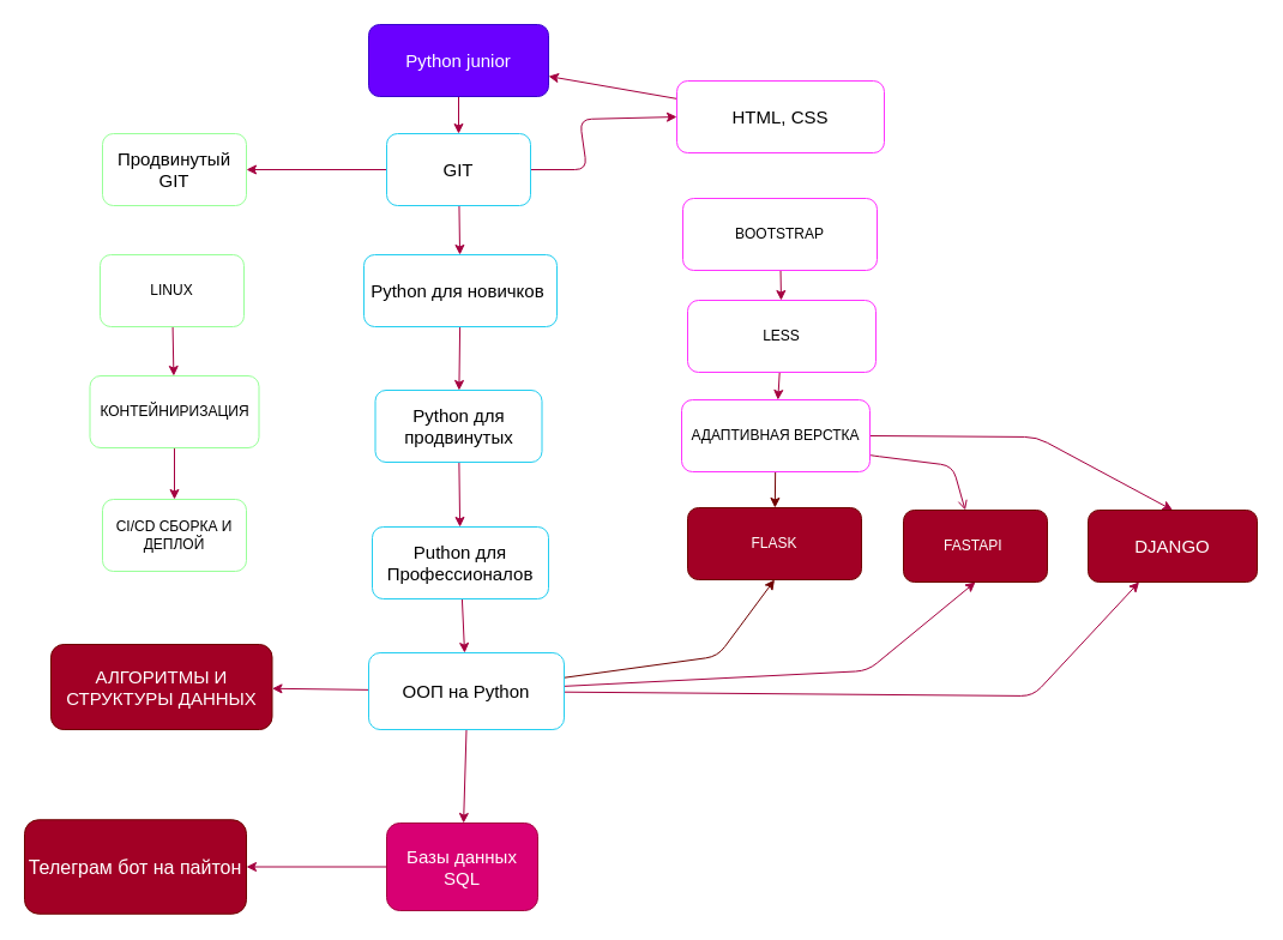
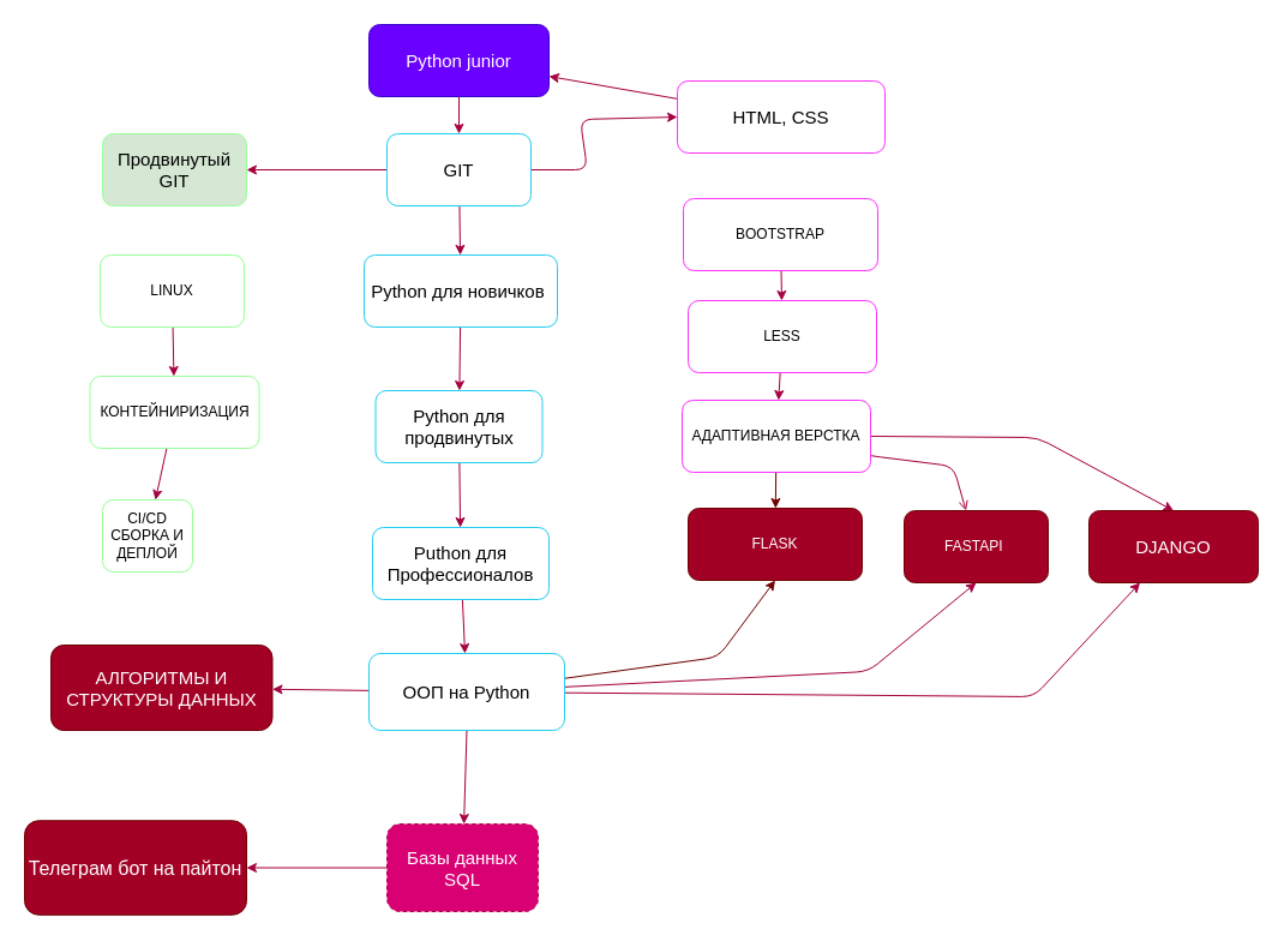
- <mxCell id="34" value="&lt;span style=&quot;font-size: 15px;&quot;&gt;Продвинутый GIT&lt;/span&gt;" style="whiteSpace=wrap;html=1;rounded=1;strokeColor=#99FF99;" vertex="1" parent="1"><mxGeometry x="85" y="111" width="120" height="60" as="geometry" /></mxCell>
+ <mxCell id="34" value="&lt;span style=&quot;font-size: 15px;&quot;&gt;Продвинутый GIT&lt;/span&gt;" style="whiteSpace=wrap;html=1;rounded=1;strokeColor=#99FF99;fillColor=#d5e8d4;" vertex="1" parent="1"><mxGeometry x="85" y="111" width="120" height="60" as="geometry" /></mxCell>
- <mxCell id="39" value="CI/CD СБОРКА И ДЕПЛОЙ" style="whiteSpace=wrap;html=1;rounded=1;strokeColor=#99FF99;" vertex="1" parent="1"><mxGeometry x="85" y="416" width="120" height="60" as="geometry" /></mxCell>
+ <mxCell id="39" value="CI/CD СБОРКА И ДЕПЛОЙ" style="whiteSpace=wrap;html=1;rounded=1;strokeColor=#99FF99;" vertex="1" parent="1"><mxGeometry x="85" y="416" width="75" height="60" as="geometry" /></mxCell>
- <mxCell id="25" value="&lt;font style=&quot;font-size: 15px;&quot;&gt;Базы данных SQL&lt;/font&gt;" style="whiteSpace=wrap;html=1;rounded=1;fillColor=#d80073;fontColor=#ffffff;strokeColor=#A50040;" vertex="1" parent="1"><mxGeometry x="322" y="686" width="126" height="73" as="geometry" /></mxCell>
+ <mxCell id="25" value="&lt;font style=&quot;font-size: 15px;&quot;&gt;Базы данных SQL&lt;/font&gt;" style="whiteSpace=wrap;html=1;rounded=1;fillColor=#d80073;fontColor=#ffffff;strokeColor=#A50040;dashed=1;" vertex="1" parent="1"><mxGeometry x="322" y="686" width="126" height="73" as="geometry" /></mxCell>
